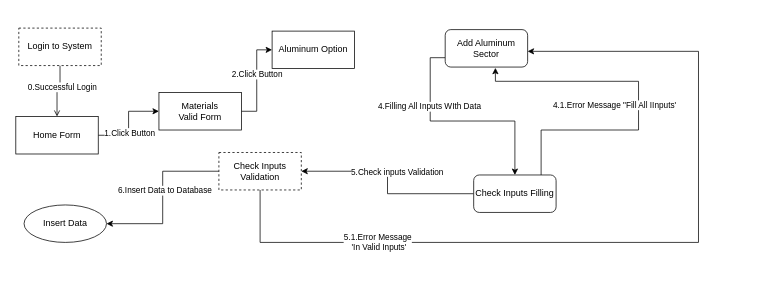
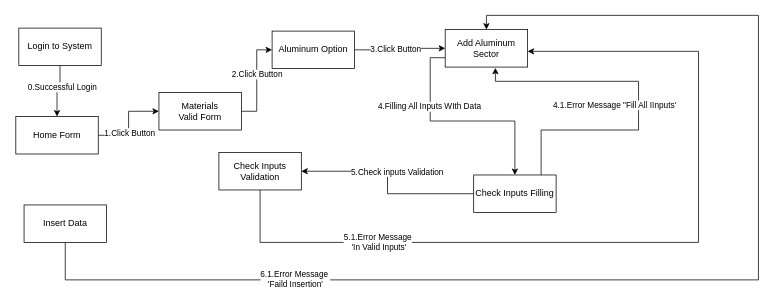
+ <mxCell id="21" style="edgeStyle=orthogonalEdgeStyle;rounded=0;orthogonalLoop=1;jettySize=auto;html=1;entryX=0.5;entryY=0;entryDx=0;entryDy=0;" parent="1" source="23" target="10" edge="1"><mxGeometry relative="1" as="geometry"><Array as="points"><mxPoint x="86" y="373" /><mxPoint x="1011" y="373" /><mxPoint x="1011" y="20" /><mxPoint x="648" y="20" /></Array></mxGeometry></mxCell>
+ <mxCell id="22" value="6.1.Error Message&amp;nbsp;&lt;br style=&quot;border-color: var(--border-color);&quot;&gt;'Faild Insertion'" style="edgeLabel;html=1;align=center;verticalAlign=middle;resizable=0;points=[];" parent="21" vertex="1" connectable="0"><mxGeometry x="-0.585" y="2" relative="1" as="geometry"><mxPoint x="1" as="offset" /></mxGeometry></mxCell>
- <mxCell id="29" value="Login to System" style="html=1;whiteSpace=wrap;dashed=1;" parent="1" vertex="1"><mxGeometry x="24" y="37" width="110" height="50" as="geometry" /></mxCell>
+ <mxCell id="29" value="Login to System" style="html=1;whiteSpace=wrap;" parent="1" vertex="1"><mxGeometry x="24" y="37" width="110" height="50" as="geometry" /></mxCell>
+ <mxCell id="24" style="edgeStyle=orthogonalEdgeStyle;rounded=0;orthogonalLoop=1;jettySize=auto;html=1;entryX=0;entryY=0.5;entryDx=0;entryDy=0;" parent="1" source="26" target="10" edge="1"><mxGeometry relative="1" as="geometry" /></mxCell>
+ <mxCell id="25" value="3.Click Button" style="edgeLabel;html=1;align=center;verticalAlign=middle;resizable=0;points=[];" parent="24" vertex="1" connectable="0"><mxGeometry x="0.1" y="-1" relative="1" as="geometry"><mxPoint x="-12" y="-1" as="offset" /></mxGeometry></mxCell>
- <mxCell id="10" value="Add Aluminum Sector" style="html=1;whiteSpace=wrap;rounded=1;" parent="1" vertex="1"><mxGeometry x="593" y="39" width="110" height="50" as="geometry" /></mxCell>
+ <mxCell id="10" value="Add Aluminum Sector" style="html=1;whiteSpace=wrap;" parent="1" vertex="1"><mxGeometry x="593" y="39" width="110" height="50" as="geometry" /></mxCell>
- <mxCell id="27" style="edgeStyle=orthogonalEdgeStyle;rounded=0;orthogonalLoop=1;jettySize=auto;html=1;entryX=0.5;entryY=0;entryDx=0;entryDy=0;endArrow=open;" parent="1" source="29" target="4" edge="1"><mxGeometry relative="1" as="geometry" /></mxCell>
+ <mxCell id="27" style="edgeStyle=orthogonalEdgeStyle;rounded=0;orthogonalLoop=1;jettySize=auto;html=1;entryX=0.5;entryY=0;entryDx=0;entryDy=0;" parent="1" source="29" target="4" edge="1"><mxGeometry relative="1" as="geometry" /></mxCell>
- <mxCell id="20" value="Check Inputs Validation" style="html=1;whiteSpace=wrap;dashed=1;" parent="1" vertex="1"><mxGeometry x="291" y="203" width="110" height="50" as="geometry" /></mxCell>
+ <mxCell id="20" value="Check Inputs Validation" style="html=1;whiteSpace=wrap;" parent="1" vertex="1"><mxGeometry x="291" y="203" width="110" height="50" as="geometry" /></mxCell>
- <mxCell id="15" value="Check Inputs Filling" style="html=1;whiteSpace=wrap;rounded=1;" parent="1" vertex="1"><mxGeometry x="631" y="233" width="110" height="50" as="geometry" /></mxCell>
+ <mxCell id="15" value="Check Inputs Filling" style="html=1;whiteSpace=wrap;" parent="1" vertex="1"><mxGeometry x="631" y="233" width="110" height="50" as="geometry" /></mxCell>
- <mxCell id="16" style="edgeStyle=orthogonalEdgeStyle;rounded=0;orthogonalLoop=1;jettySize=auto;html=1;entryX=1;entryY=0.5;entryDx=0;entryDy=0;" parent="1" source="20" target="23" edge="1"><mxGeometry relative="1" as="geometry" /></mxCell>
- <mxCell id="17" value="6.Insert Data to Database" style="edgeLabel;html=1;align=center;verticalAlign=middle;resizable=0;points=[];" parent="16" vertex="1" connectable="0"><mxGeometry x="-0.093" y="2" relative="1" as="geometry"><mxPoint as="offset" /></mxGeometry></mxCell>
- <mxCell id="23" value="Insert Data" style="ellipse;html=1;whiteSpace=wrap;" parent="1" vertex="1"><mxGeometry x="31" y="273" width="110" height="50" as="geometry" /></mxCell>
+ <mxCell id="23" value="Insert Data" style="html=1;whiteSpace=wrap;" parent="1" vertex="1"><mxGeometry x="31" y="273" width="110" height="50" as="geometry" /></mxCell>
